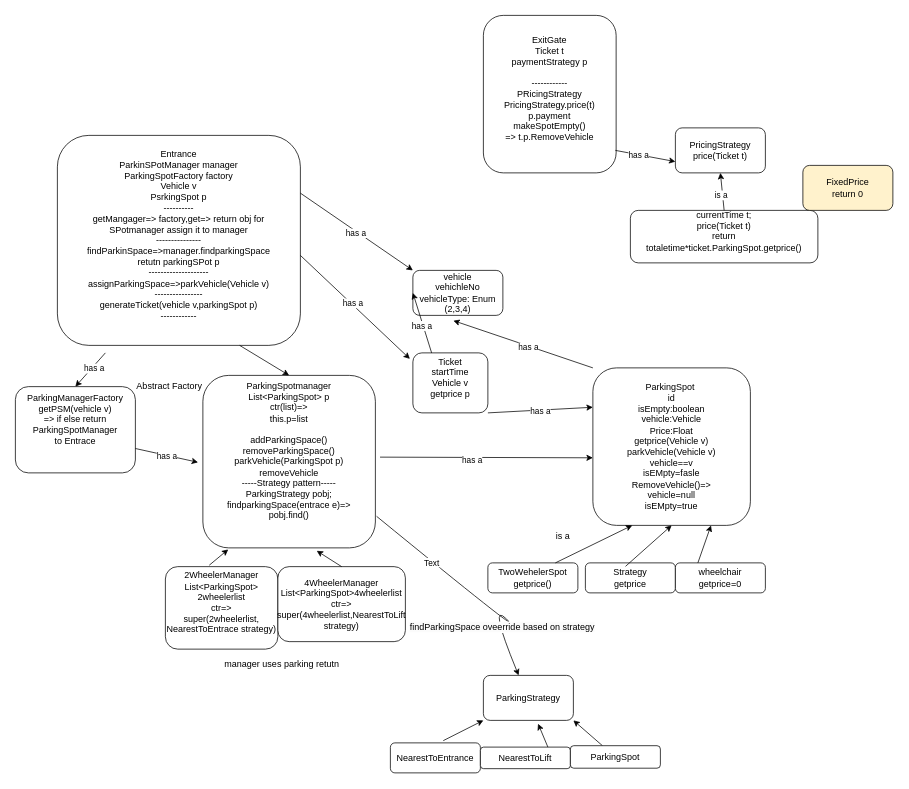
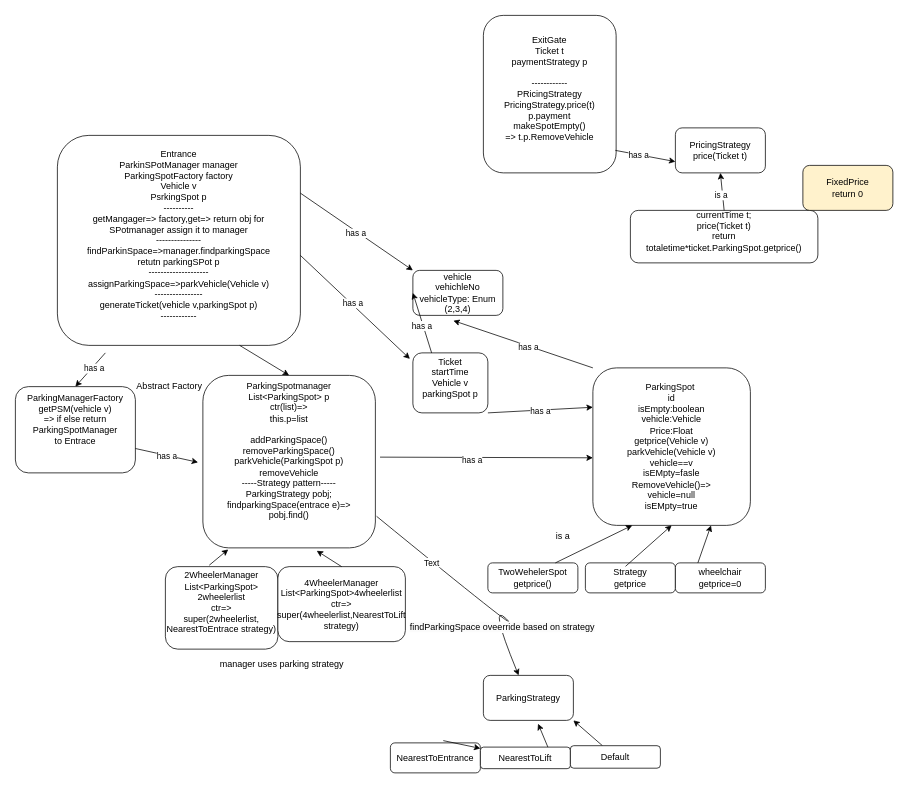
- <mxCell id="5" value="Ticket&lt;div&gt;startTime&lt;/div&gt;&lt;div&gt;Vehicle v&lt;/div&gt;&lt;div&gt;getprice p&lt;/div&gt;&lt;div&gt;&lt;br&gt;&lt;/div&gt;" style="rounded=1;whiteSpace=wrap;html=1;" vertex="1" parent="1"><mxGeometry x="550" y="470" width="100" height="80" as="geometry" /></mxCell>
+ <mxCell id="5" value="Ticket&lt;div&gt;startTime&lt;/div&gt;&lt;div&gt;Vehicle v&lt;/div&gt;&lt;div&gt;parkingSpot p&lt;/div&gt;&lt;div&gt;&lt;br&gt;&lt;/div&gt;" style="rounded=1;whiteSpace=wrap;html=1;" vertex="1" parent="1"><mxGeometry x="550" y="470" width="100" height="80" as="geometry" /></mxCell>
- <mxCell id="25" value="manager uses parking retutn" style="text;html=1;align=center;verticalAlign=middle;resizable=0;points=[];autosize=1;strokeColor=none;fillColor=none;" vertex="1" parent="1"><mxGeometry x="280" y="870" width="190" height="30" as="geometry" /></mxCell>
+ <mxCell id="25" value="manager uses parking strategy" style="text;html=1;align=center;verticalAlign=middle;resizable=0;points=[];autosize=1;strokeColor=none;fillColor=none;" vertex="1" parent="1"><mxGeometry x="280" y="870" width="190" height="30" as="geometry" /></mxCell>
- <mxCell id="23" value="" style="endArrow=classic;html=1;rounded=0;exitX=0.588;exitY=-0.075;exitDx=0;exitDy=0;exitPerimeter=0;entryX=0;entryY=1;entryDx=0;entryDy=0;" edge="1" parent="1" source="21" target="20"><mxGeometry width="50" height="50" relative="1" as="geometry"><mxPoint x="560" y="1070" as="sourcePoint" /><mxPoint x="610" y="1020" as="targetPoint" /></mxGeometry></mxCell>
+ <mxCell id="23" value="" style="endArrow=classic;html=1;rounded=0;exitX=0.588;exitY=-0.075;exitDx=0;exitDy=0;exitPerimeter=0;" edge="1" parent="1" source="21" target="22"><mxGeometry width="50" height="50" relative="1" as="geometry"><mxPoint x="560" y="1070" as="sourcePoint" /><mxPoint x="610" y="1020" as="targetPoint" /></mxGeometry></mxCell>
- <mxCell id="37" value="ParkingSpot" style="rounded=1;whiteSpace=wrap;html=1;" vertex="1" parent="1"><mxGeometry x="760" y="993.75" width="120" height="30" as="geometry" /></mxCell>
+ <mxCell id="37" value="Default" style="rounded=1;whiteSpace=wrap;html=1;" vertex="1" parent="1"><mxGeometry x="760" y="993.75" width="120" height="30" as="geometry" /></mxCell>
